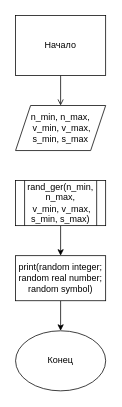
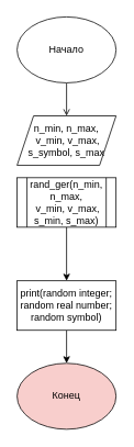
- <mxCell id="3" value="Начало" style="whiteSpace=wrap;html=1;rounded=0;" vertex="1" parent="1"><mxGeometry x="20" width="120" height="80" as="geometry" y="20" /></mxCell>
+ <mxCell id="3" value="Начало" style="ellipse;whiteSpace=wrap;html=1;" vertex="1" parent="1"><mxGeometry x="20" width="120" height="80" as="geometry" y="20" /></mxCell>
- <mxCell id="4" value="n_min, n_max,&lt;br&gt;&amp;nbsp;v_min, v_max, &lt;br&gt;s_min, s_max" style="shape=parallelogram;perimeter=parallelogramPerimeter;whiteSpace=wrap;html=1;fixedSize=1;" vertex="1" parent="1"><mxGeometry x="20" y="140" width="120" height="60" as="geometry" /></mxCell>
+ <mxCell id="4" value="n_min, n_max,&lt;br&gt;&amp;nbsp;v_min, v_max, &lt;br&gt;s_symbol, s_max" style="shape=parallelogram;perimeter=parallelogramPerimeter;whiteSpace=wrap;html=1;fixedSize=1;" vertex="1" parent="1"><mxGeometry x="20" y="140" width="120" height="60" as="geometry" /></mxCell>
- <mxCell id="6" value="rand_ger(n_min, n_max,&lt;br&gt;&amp;nbsp;v_min, v_max,&lt;br&gt;s_min, s_max)" style="shape=process;whiteSpace=wrap;html=1;backgroundOutline=1;" vertex="1" parent="1"><mxGeometry x="20" y="240" width="120" height="60" as="geometry" /></mxCell>
+ <mxCell id="6" value="rand_ger(n_min, n_max,&lt;br&gt;&amp;nbsp;v_min, v_max,&lt;br&gt;s_min, s_max)" style="shape=process;whiteSpace=wrap;html=1;backgroundOutline=1;" vertex="1" parent="1"><mxGeometry x="20" y="215" width="120" height="60" as="geometry" /></mxCell>
- <mxCell id="9" value="Конец" style="ellipse;whiteSpace=wrap;html=1;" vertex="1" parent="1"><mxGeometry x="20" y="440" width="120" height="80" as="geometry" /></mxCell>
+ <mxCell id="9" value="Конец" style="ellipse;whiteSpace=wrap;html=1;fillColor=#f8cecc;" vertex="1" parent="1"><mxGeometry x="20" y="440" width="120" height="80" as="geometry" /></mxCell>
